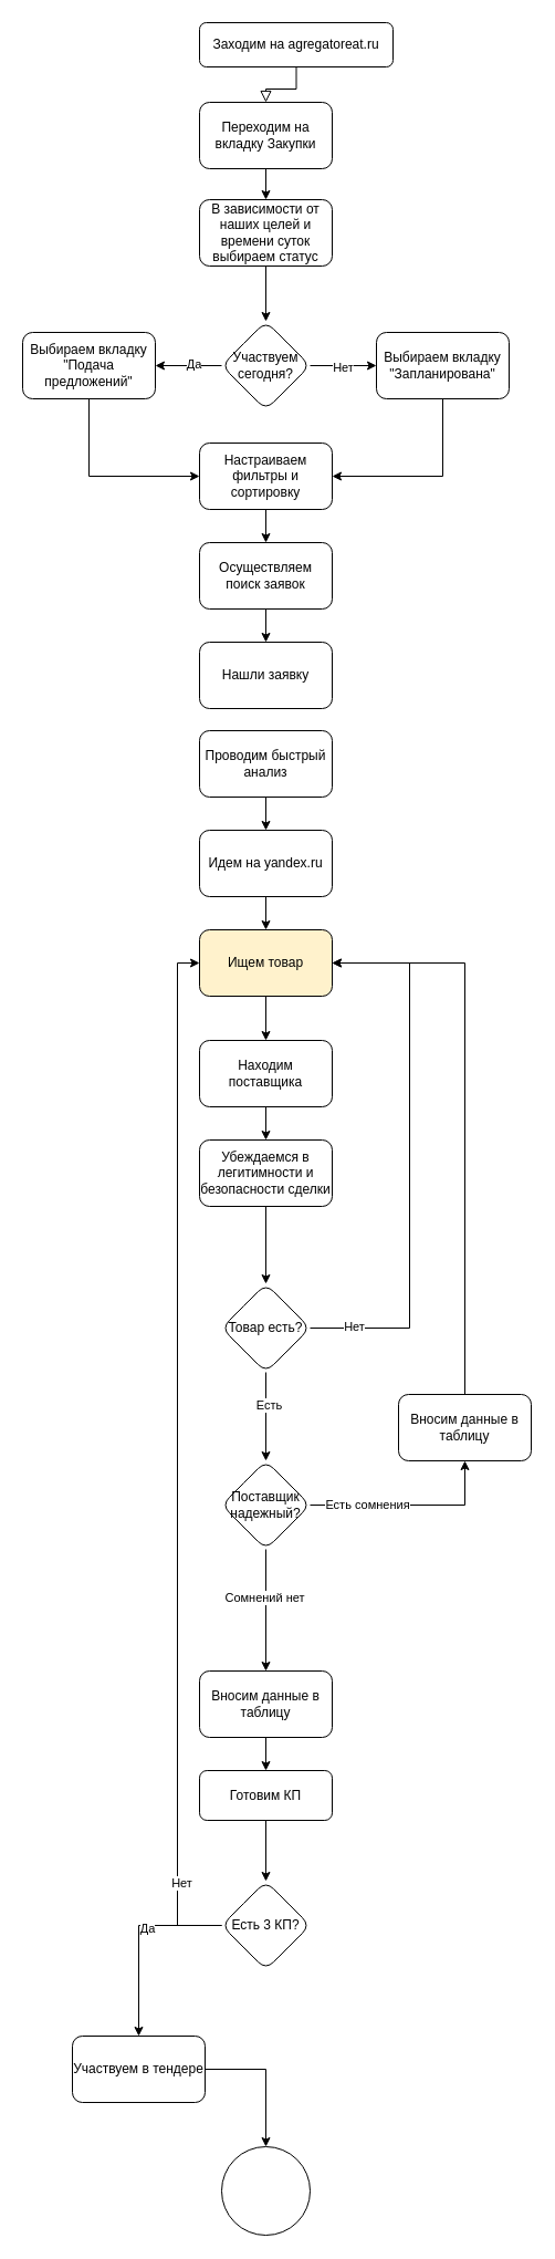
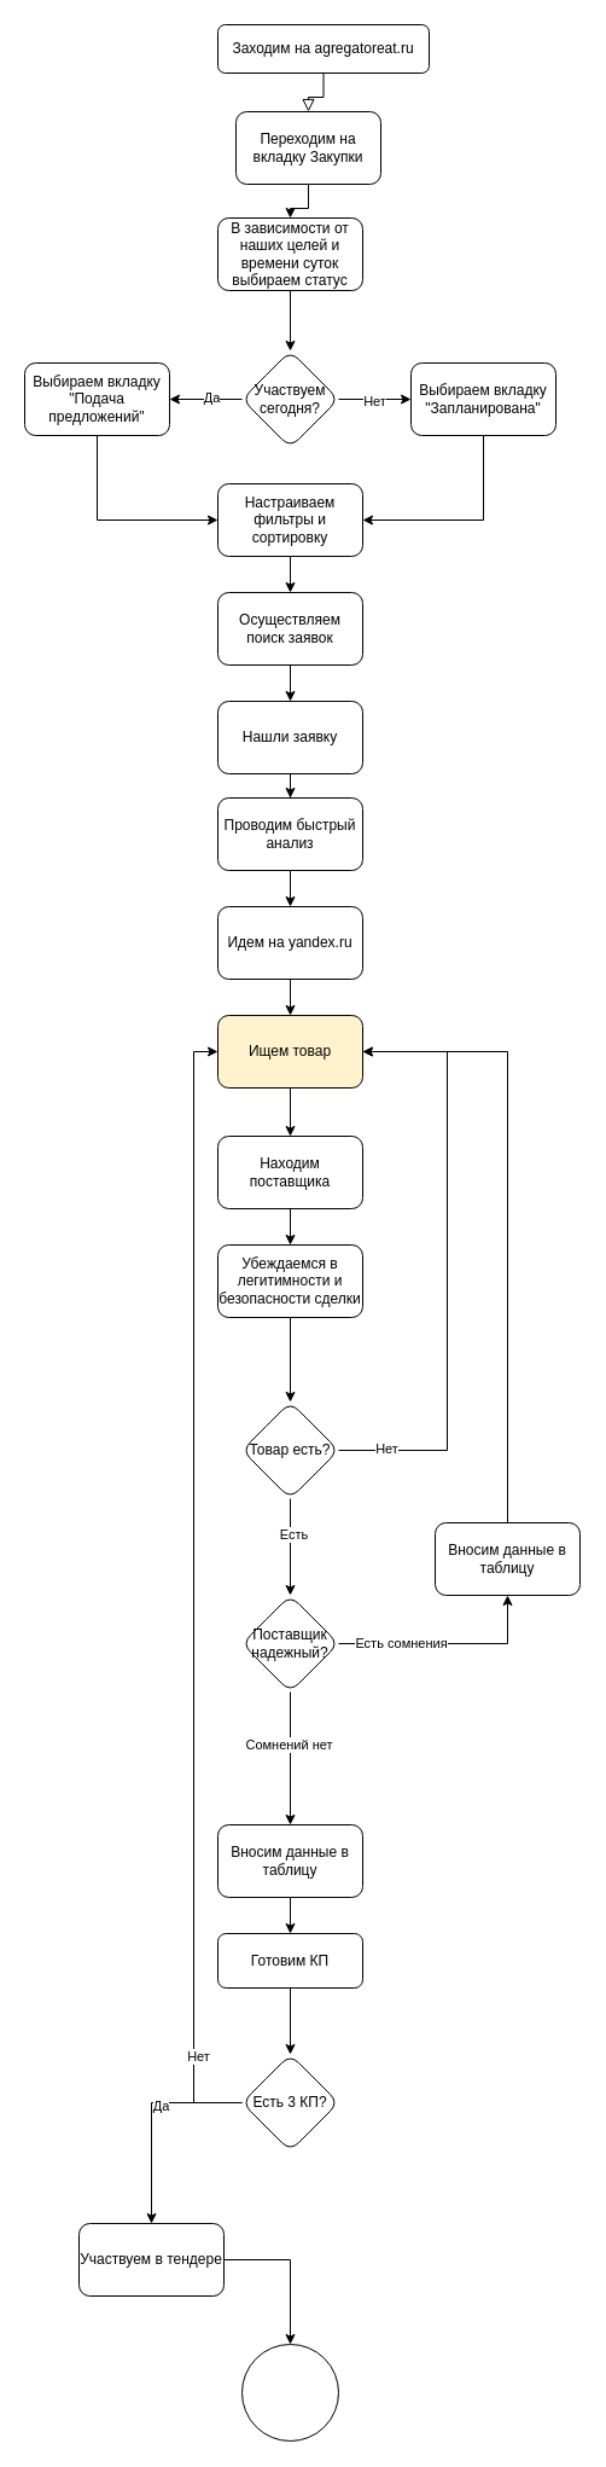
- <mxCell id="5" value="Переходим на вкладку Закупки" style="rounded=1;whiteSpace=wrap;html=1;" vertex="1" parent="1"><mxGeometry x="180" y="92" width="120" height="60" as="geometry" /></mxCell>
+ <mxCell id="5" value="Переходим на вкладку Закупки" style="rounded=1;whiteSpace=wrap;html=1;" vertex="1" parent="1"><mxGeometry x="195" y="92" width="120" height="60" as="geometry" /></mxCell>
+ <mxCell id="21" value="" style="edgeStyle=orthogonalEdgeStyle;rounded=0;orthogonalLoop=1;jettySize=auto;html=1;" edge="1" parent="1" source="22" target="23"><mxGeometry relative="1" as="geometry" /></mxCell>
